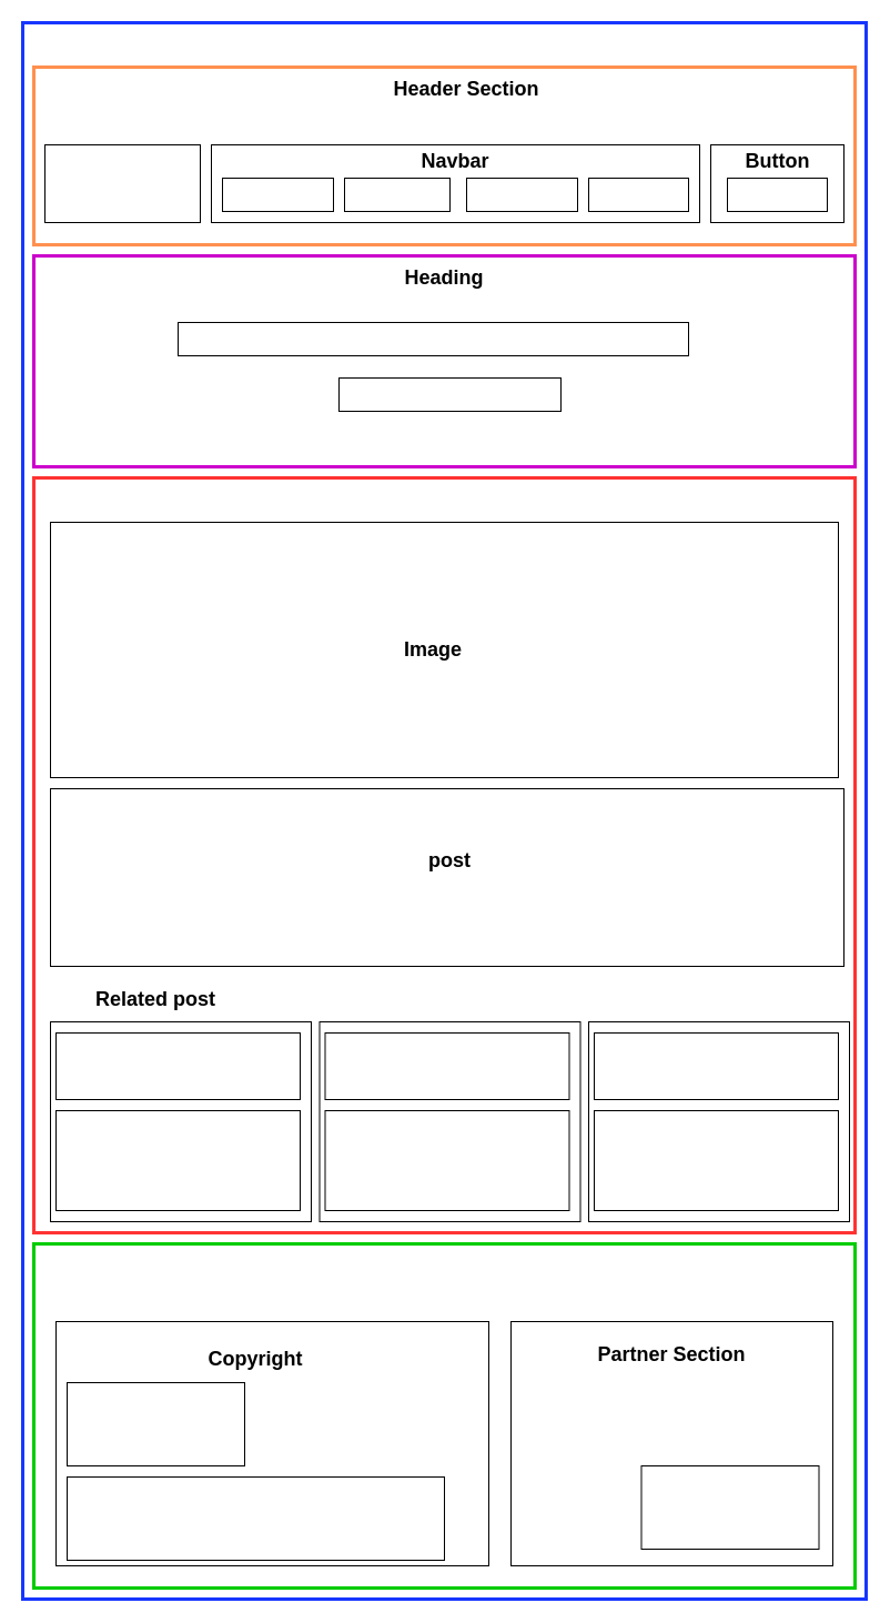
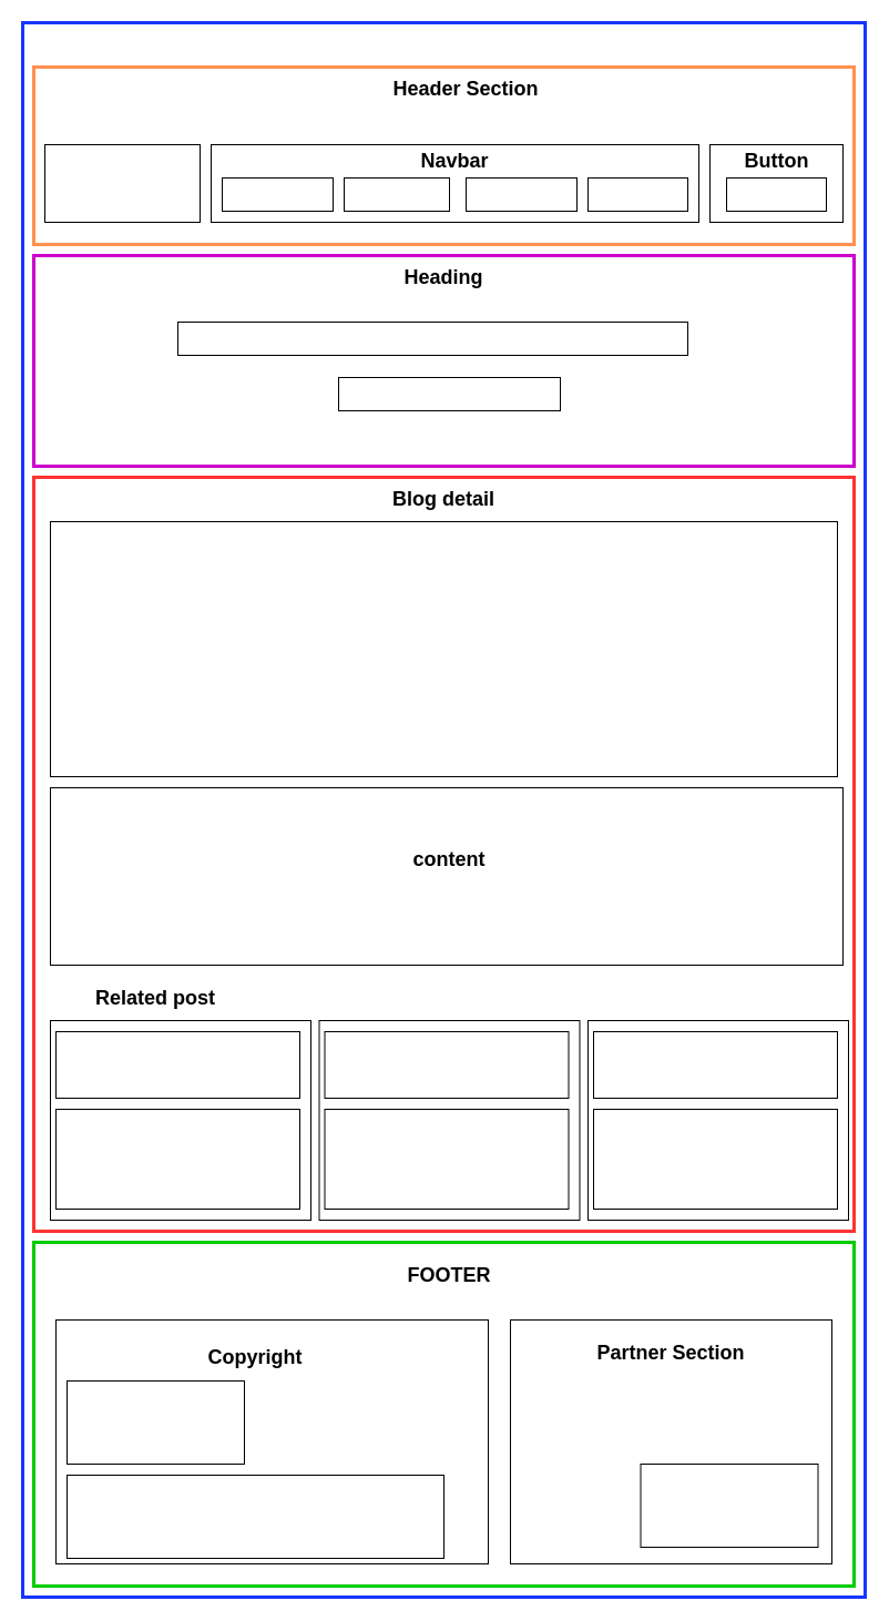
+ <mxCell id="30" value="&lt;b&gt;&lt;font style=&quot;font-size: 18px&quot;&gt;Blog detail&lt;/font&gt;&lt;/b&gt;" style="text;html=1;strokeColor=none;fillColor=none;align=center;verticalAlign=middle;whiteSpace=wrap;rounded=0;" vertex="1" parent="1"><mxGeometry x="300" y="440" width="200" height="20" as="geometry" /></mxCell>
- <mxCell id="31" value="&lt;b&gt;&lt;font style=&quot;font-size: 18px&quot;&gt;Image&lt;/font&gt;&lt;/b&gt;" style="text;html=1;strokeColor=none;fillColor=none;align=center;verticalAlign=middle;whiteSpace=wrap;rounded=0;" vertex="1" parent="1"><mxGeometry x="290" y="575" width="200" height="20" as="geometry" /></mxCell>
- <mxCell id="33" value="&lt;b&gt;&lt;font style=&quot;font-size: 18px&quot;&gt;post&lt;/font&gt;&lt;/b&gt;" style="text;html=1;strokeColor=none;fillColor=none;align=center;verticalAlign=middle;whiteSpace=wrap;rounded=0;" vertex="1" parent="1"><mxGeometry x="305" y="765" width="200" height="20" as="geometry" /></mxCell>
+ <mxCell id="33" value="&lt;b&gt;&lt;font style=&quot;font-size: 18px&quot;&gt;content&lt;/font&gt;&lt;/b&gt;" style="text;html=1;strokeColor=none;fillColor=none;align=center;verticalAlign=middle;whiteSpace=wrap;rounded=0;" vertex="1" parent="1"><mxGeometry x="305" y="765" width="200" height="20" as="geometry" /></mxCell>
+ <mxCell id="20" value="&lt;span style=&quot;font-size: 18px&quot;&gt;&lt;b&gt;FOOTER&lt;/b&gt;&lt;/span&gt;" style="text;html=1;strokeColor=none;fillColor=none;align=center;verticalAlign=middle;whiteSpace=wrap;rounded=0;" vertex="1" parent="1"><mxGeometry x="305" y="1140" width="200" height="20" as="geometry" /></mxCell>
